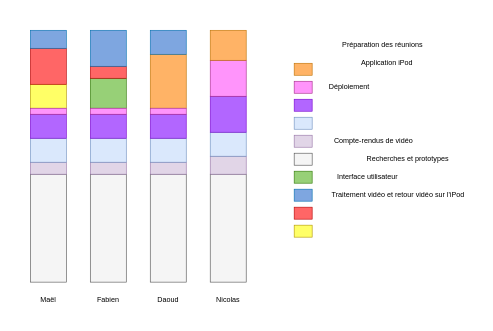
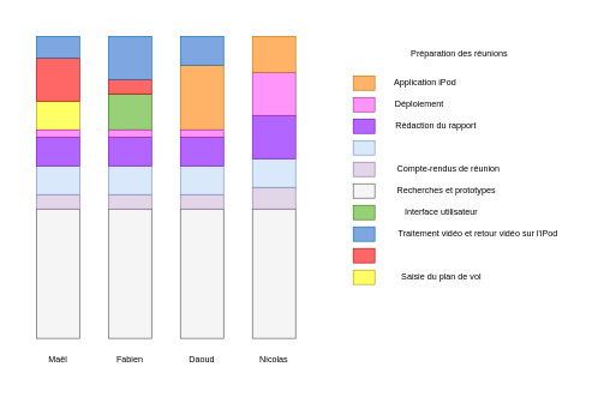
- <mxCell id="41" value="&lt;div align=&quot;left&quot;&gt;Application iPod&lt;/div&gt;" style="text;html=1;strokeColor=none;fillColor=none;align=center;verticalAlign=middle;whiteSpace=wrap;rounded=0;" parent="1" vertex="1"><mxGeometry x="585" y="95" width="120" height="20" as="geometry" /></mxCell>
+ <mxCell id="41" value="&lt;div align=&quot;left&quot;&gt;Application iPod&lt;/div&gt;" style="text;html=1;strokeColor=none;fillColor=none;align=center;verticalAlign=middle;whiteSpace=wrap;rounded=0;" parent="1" vertex="1"><mxGeometry x="530" y="105" width="120" height="20" as="geometry" /></mxCell>
+ <mxCell id="43" value="&lt;div align=&quot;left&quot;&gt;Rédaction du rapport&lt;/div&gt;" style="text;html=1;strokeColor=none;fillColor=none;align=center;verticalAlign=middle;whiteSpace=wrap;rounded=0;" parent="1" vertex="1"><mxGeometry x="545" y="165" width="120" height="20" as="geometry" /></mxCell>
- <mxCell id="45" value="Compte-rendus de vidéo" style="text;html=1;strokeColor=none;fillColor=none;align=center;verticalAlign=middle;whiteSpace=wrap;rounded=0;" parent="1" vertex="1"><mxGeometry x="546" y="225" width="153" height="20" as="geometry" /></mxCell>
+ <mxCell id="45" value="Compte-rendus de réunion" style="text;html=1;strokeColor=none;fillColor=none;align=center;verticalAlign=middle;whiteSpace=wrap;rounded=0;" parent="1" vertex="1"><mxGeometry x="546" y="225" width="153" height="20" as="geometry" /></mxCell>
- <mxCell id="46" value="Recherches et prototypes" style="text;html=1;strokeColor=none;fillColor=none;align=center;verticalAlign=middle;whiteSpace=wrap;rounded=0;" parent="1" vertex="1"><mxGeometry x="606.5" y="255" width="145" height="20" as="geometry" /></mxCell>
+ <mxCell id="46" value="Recherches et prototypes" style="text;html=1;strokeColor=none;fillColor=none;align=center;verticalAlign=middle;whiteSpace=wrap;rounded=0;" parent="1" vertex="1"><mxGeometry x="546.5" y="255" width="145" height="20" as="geometry" /></mxCell>
+ <mxCell id="49" value="Saisie du plan de vol" style="text;html=1;strokeColor=none;fillColor=none;align=center;verticalAlign=middle;whiteSpace=wrap;rounded=0;" parent="1" vertex="1"><mxGeometry x="547" y="375" width="131" height="20" as="geometry" /></mxCell>
